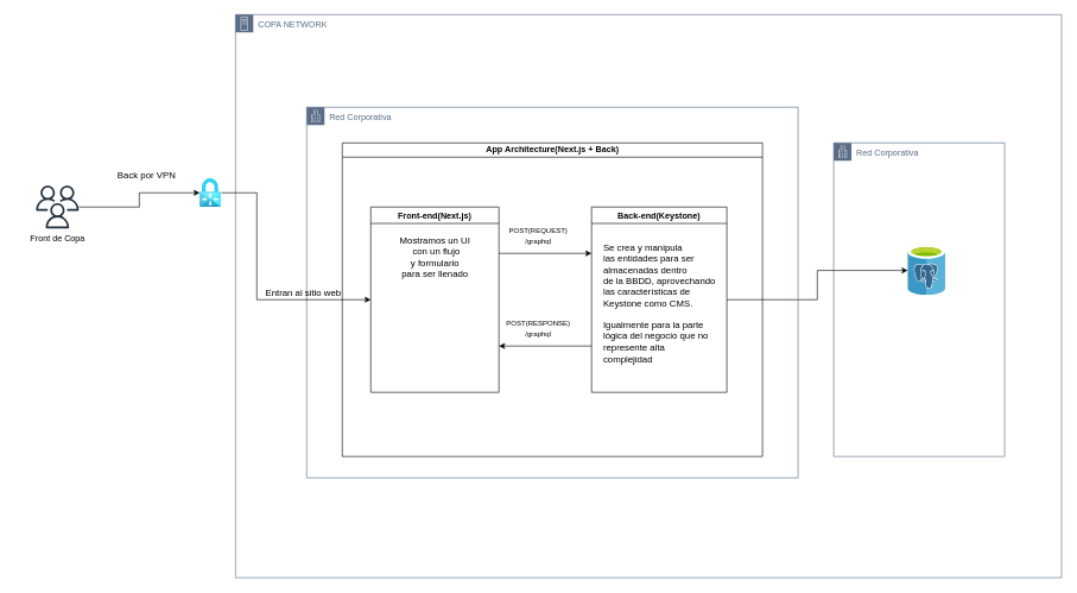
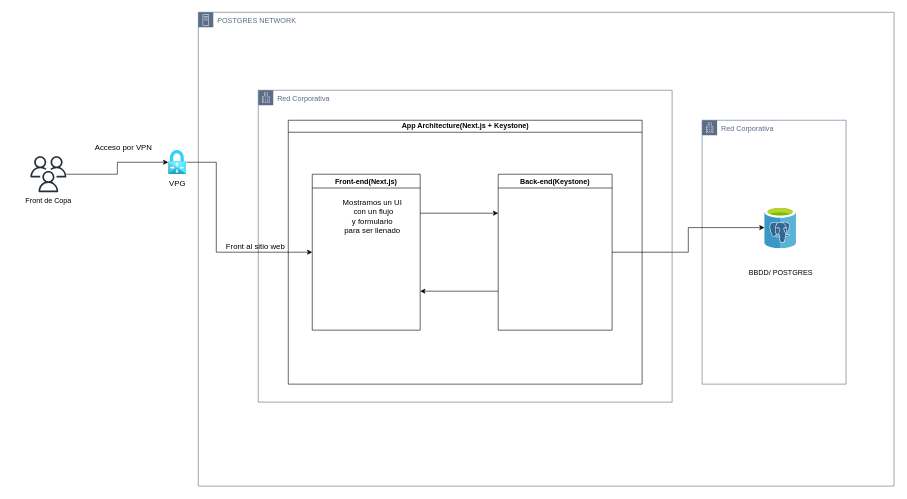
- <mxCell id="2" value="COPA NETWORK" style="points=[[0,0],[0.25,0],[0.5,0],[0.75,0],[1,0],[1,0.25],[1,0.5],[1,0.75],[1,1],[0.75,1],[0.5,1],[0.25,1],[0,1],[0,0.75],[0,0.5],[0,0.25]];outlineConnect=0;gradientColor=none;html=1;whiteSpace=wrap;fontSize=12;fontStyle=0;container=1;pointerEvents=0;collapsible=0;recursiveResize=0;shape=mxgraph.aws4.group;grIcon=mxgraph.aws4.group_on_premise;strokeColor=#5A6C86;fillColor=none;verticalAlign=top;align=left;spacingLeft=30;fontColor=#5A6C86;dashed=0;" vertex="1" parent="1"><mxGeometry x="330" y="20" width="1160" height="790" as="geometry" /></mxCell>
+ <mxCell id="2" value="POSTGRES NETWORK" style="points=[[0,0],[0.25,0],[0.5,0],[0.75,0],[1,0],[1,0.25],[1,0.5],[1,0.75],[1,1],[0.75,1],[0.5,1],[0.25,1],[0,1],[0,0.75],[0,0.5],[0,0.25]];outlineConnect=0;gradientColor=none;html=1;whiteSpace=wrap;fontSize=12;fontStyle=0;container=1;pointerEvents=0;collapsible=0;recursiveResize=0;shape=mxgraph.aws4.group;grIcon=mxgraph.aws4.group_on_premise;strokeColor=#5A6C86;fillColor=none;verticalAlign=top;align=left;spacingLeft=30;fontColor=#5A6C86;dashed=0;" vertex="1" parent="1"><mxGeometry x="330" y="20" width="1160" height="790" as="geometry" /></mxCell>
- <mxCell id="8" value="App Architecture(Next.js + Back)" style="swimlane;html=1;startSize=20;horizontal=1;containerType=tree;glass=0;" parent="7" vertex="1"><mxGeometry x="50" y="50" width="590" height="440" as="geometry" /></mxCell>
+ <mxCell id="8" value="App Architecture(Next.js + Keystone)" style="swimlane;html=1;startSize=20;horizontal=1;containerType=tree;glass=0;" parent="7" vertex="1"><mxGeometry x="50" y="50" width="590" height="440" as="geometry" /></mxCell>
- <mxCell id="21" value="&lt;font style=&quot;font-size: 13px;&quot;&gt;Back por VPN&lt;/font&gt;" style="text;html=1;align=center;verticalAlign=middle;resizable=0;points=[];autosize=1;strokeColor=none;fillColor=none;" vertex="1" parent="1"><mxGeometry x="145" y="230" width="120" height="30" as="geometry" /></mxCell>
+ <mxCell id="21" value="&lt;font style=&quot;font-size: 13px;&quot;&gt;Acceso por VPN&lt;/font&gt;" style="text;html=1;align=center;verticalAlign=middle;resizable=0;points=[];autosize=1;strokeColor=none;fillColor=none;" vertex="1" parent="1"><mxGeometry x="145" y="230" width="120" height="30" as="geometry" /></mxCell>
+ <mxCell id="24" value="VPG" style="text;html=1;align=center;verticalAlign=middle;resizable=0;points=[];autosize=1;strokeColor=none;fillColor=none;fontSize=13;" vertex="1" parent="1"><mxGeometry x="270" y="290" width="50" height="30" as="geometry" /></mxCell>
- <mxCell id="15" value="&lt;font style=&quot;font-size: 10px;&quot;&gt;POST(REQUEST)&lt;br&gt;/graphql&lt;/font&gt;" style="text;html=1;align=center;verticalAlign=middle;resizable=0;points=[];autosize=1;strokeColor=none;fillColor=none;" vertex="1" parent="8"><mxGeometry x="220" y="110" width="110" height="40" as="geometry" /></mxCell>
- <mxCell id="11" value="Mostramos un UI&lt;br&gt;&amp;nbsp;con un flujo &lt;br&gt;y formulario&lt;br&gt;para ser llenado" style="text;html=1;align=center;verticalAlign=middle;resizable=0;points=[];autosize=1;strokeColor=none;fillColor=none;fontSize=13;" vertex="1" parent="10"><mxGeometry x="30" y="30" width="120" height="80" as="geometry" /></mxCell>
+ <mxCell id="11" value="Mostramos un UI&lt;br&gt;&amp;nbsp;con un flujo &lt;br&gt;y formulario&lt;br&gt;para ser llenado" style="text;html=1;align=center;verticalAlign=middle;resizable=0;points=[];autosize=1;strokeColor=none;fillColor=none;fontSize=13;" vertex="1" parent="10"><mxGeometry x="40" y="30" width="120" height="80" as="geometry" /></mxCell>
- <mxCell id="17" value="Entran al sitio web" style="text;html=1;align=center;verticalAlign=middle;resizable=0;points=[];autosize=1;strokeColor=none;fillColor=none;fontSize=13;" vertex="1" parent="7"><mxGeometry x="-70" y="245" width="130" height="30" as="geometry" /></mxCell>
+ <mxCell id="17" value="Front al sitio web" style="text;html=1;align=center;verticalAlign=middle;resizable=0;points=[];autosize=1;strokeColor=none;fillColor=none;fontSize=13;" vertex="1" parent="7"><mxGeometry x="-70" y="245" width="130" height="30" as="geometry" /></mxCell>
- <mxCell id="14" value="&lt;div style=&quot;text-align: left;&quot;&gt;&lt;span style=&quot;background-color: initial;&quot;&gt;Se crea y manipula&lt;/span&gt;&lt;br&gt;&lt;span style=&quot;background-color: initial;&quot;&gt;las entidades para ser&lt;/span&gt;&lt;br&gt;&lt;span style=&quot;background-color: initial;&quot;&gt;almacenadas dentro&lt;/span&gt;&lt;br&gt;&lt;span style=&quot;background-color: initial;&quot;&gt;de la BBDD, aprovechando&lt;/span&gt;&lt;br&gt;&lt;span style=&quot;background-color: initial;&quot;&gt;las características de&lt;/span&gt;&lt;br&gt;&lt;span style=&quot;background-color: initial;&quot;&gt;Keystone como CMS.&lt;/span&gt;&lt;br&gt;&lt;br&gt;&lt;span style=&quot;background-color: initial;&quot;&gt;Igualmente para la parte&lt;/span&gt;&lt;br&gt;&lt;span style=&quot;background-color: initial;&quot;&gt;lógica del negocio que no&amp;nbsp;&lt;/span&gt;&lt;br&gt;&lt;span style=&quot;background-color: initial;&quot;&gt;represente alta&lt;/span&gt;&lt;br&gt;&lt;span style=&quot;background-color: initial;&quot;&gt;complejidad&lt;/span&gt;&lt;br&gt;&lt;/div&gt;" style="text;html=1;align=center;verticalAlign=middle;resizable=0;points=[];autosize=1;strokeColor=none;fillColor=none;fontSize=13;" vertex="1" parent="13"><mxGeometry x="5" y="40" width="180" height="190" as="geometry" /></mxCell>
+ <mxCell id="4" value="BBDD/ POSTGRES" style="text;html=1;align=center;verticalAlign=middle;resizable=0;points=[];autosize=1;strokeColor=none;fillColor=none;" vertex="1" parent="3"><mxGeometry x="65.61" y="240" width="130" height="30" as="geometry" /></mxCell>
- <mxCell id="16" value="&lt;font style=&quot;font-size: 10px;&quot;&gt;POST(RESPONSE)&lt;br&gt;/graphql&lt;/font&gt;" style="text;html=1;align=center;verticalAlign=middle;resizable=0;points=[];autosize=1;strokeColor=none;fillColor=none;" vertex="1" parent="8"><mxGeometry x="220" y="240" width="110" height="40" as="geometry" /></mxCell>
